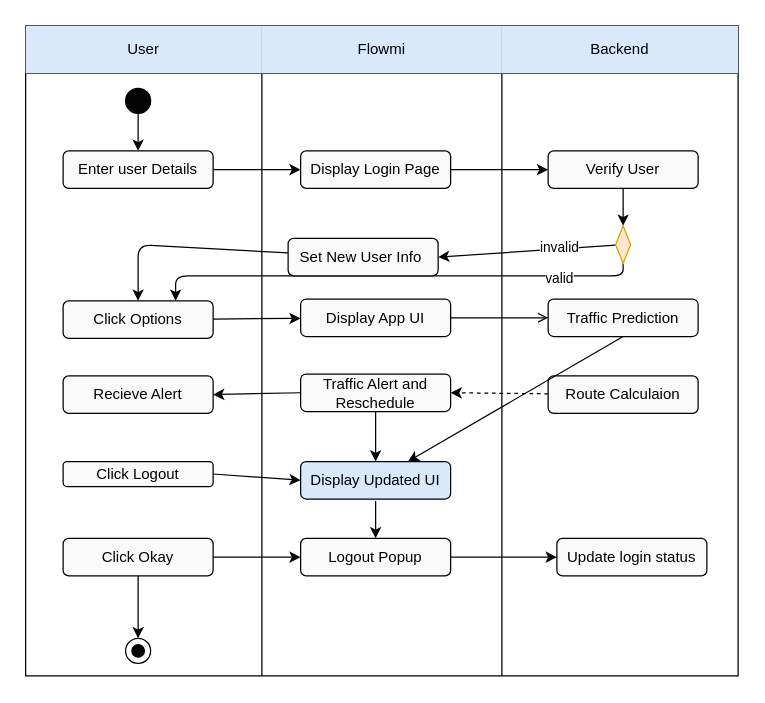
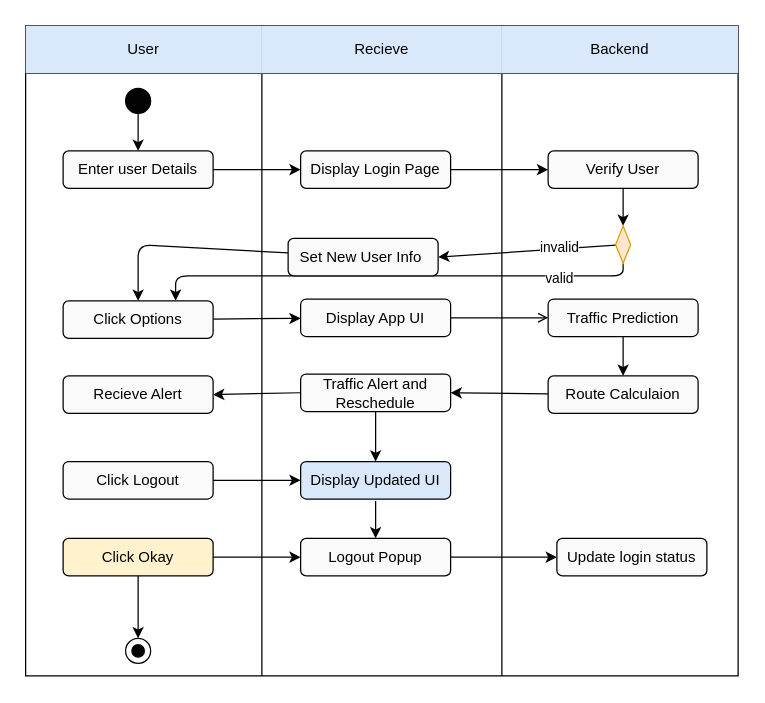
- <mxCell id="5" value="Flowmi" style="shape=partialRectangle;html=1;whiteSpace=wrap;connectable=0;fillColor=#dae8fc;top=0;left=0;bottom=0;right=0;overflow=hidden;strokeColor=#6c8ebf;" parent="3" vertex="1"><mxGeometry x="189" width="192" height="38" as="geometry"><mxRectangle width="192" height="38" as="alternateBounds" /></mxGeometry></mxCell>
+ <mxCell id="5" value="Recieve" style="shape=partialRectangle;html=1;whiteSpace=wrap;connectable=0;fillColor=#dae8fc;top=0;left=0;bottom=0;right=0;overflow=hidden;strokeColor=#6c8ebf;" parent="3" vertex="1"><mxGeometry x="189" width="192" height="38" as="geometry"><mxRectangle width="192" height="38" as="alternateBounds" /></mxGeometry></mxCell>
- <mxCell id="46" style="edgeStyle=none;html=1;entryX=1;entryY=0.5;entryDx=0;entryDy=0;dashed=1;" edge="1" parent="1" source="47" target="30"><mxGeometry relative="1" as="geometry" /></mxCell>
+ <mxCell id="46" style="edgeStyle=none;html=1;entryX=1;entryY=0.5;entryDx=0;entryDy=0;" edge="1" parent="1" source="47" target="30"><mxGeometry relative="1" as="geometry" /></mxCell>
- <mxCell id="48" style="edgeStyle=none;html=1;exitX=0.5;exitY=1;exitDx=0;exitDy=0;" edge="1" parent="1" source="45" target="33"><mxGeometry relative="1" as="geometry"><mxPoint x="500" y="260" as="sourcePoint" /><mxPoint x="508" y="190" as="targetPoint" /></mxGeometry></mxCell>
+ <mxCell id="48" style="edgeStyle=none;html=1;exitX=0.5;exitY=1;exitDx=0;exitDy=0;" edge="1" parent="1" source="45" target="47"><mxGeometry relative="1" as="geometry"><mxPoint x="500" y="260" as="sourcePoint" /><mxPoint x="508" y="190" as="targetPoint" /></mxGeometry></mxCell>
- <mxCell id="35" value="Click Logout" style="whiteSpace=wrap;html=1;fillColor=#FAFAFA;rounded=1;" parent="1" vertex="1"><mxGeometry x="50" y="368.5" width="120" height="20" as="geometry" /></mxCell>
+ <mxCell id="35" value="Click Logout" style="whiteSpace=wrap;html=1;fillColor=#FAFAFA;rounded=1;" parent="1" vertex="1"><mxGeometry x="50" y="368.5" width="120" height="30" as="geometry" /></mxCell>
- <mxCell id="44" value="Click Okay" style="whiteSpace=wrap;html=1;fillColor=#FAFAFA;rounded=1;" parent="1" vertex="1"><mxGeometry x="50" y="430" width="120" height="30" as="geometry" /></mxCell>
+ <mxCell id="44" value="Click Okay" style="whiteSpace=wrap;html=1;fillColor=#fff2cc;rounded=1;" parent="1" vertex="1"><mxGeometry x="50" y="430" width="120" height="30" as="geometry" /></mxCell>
